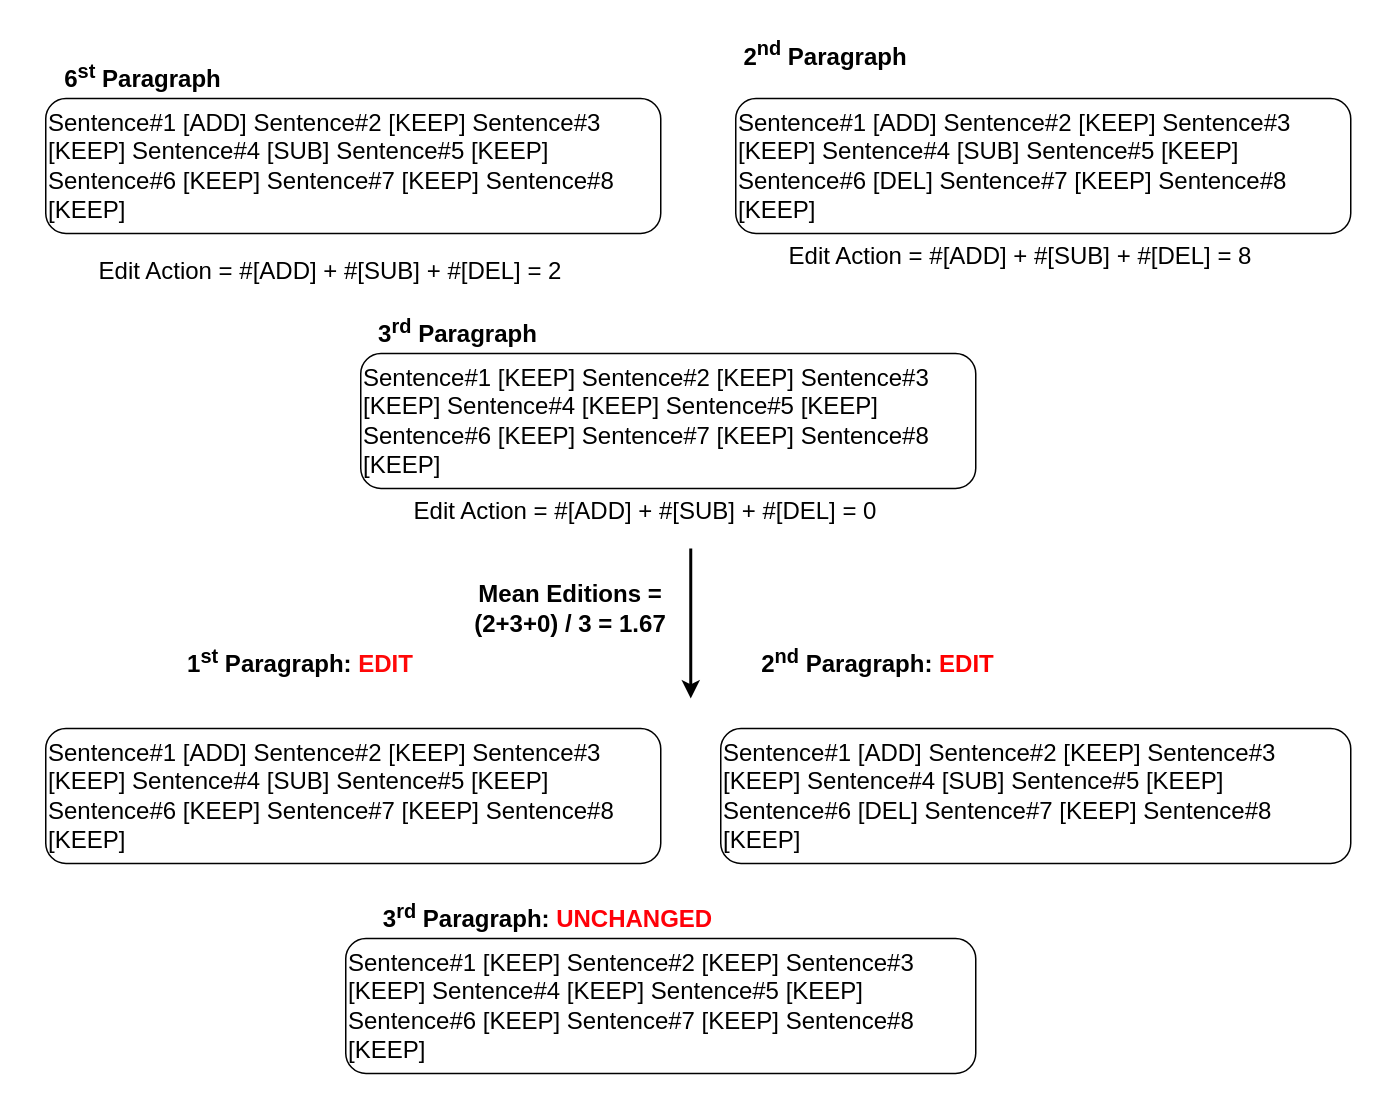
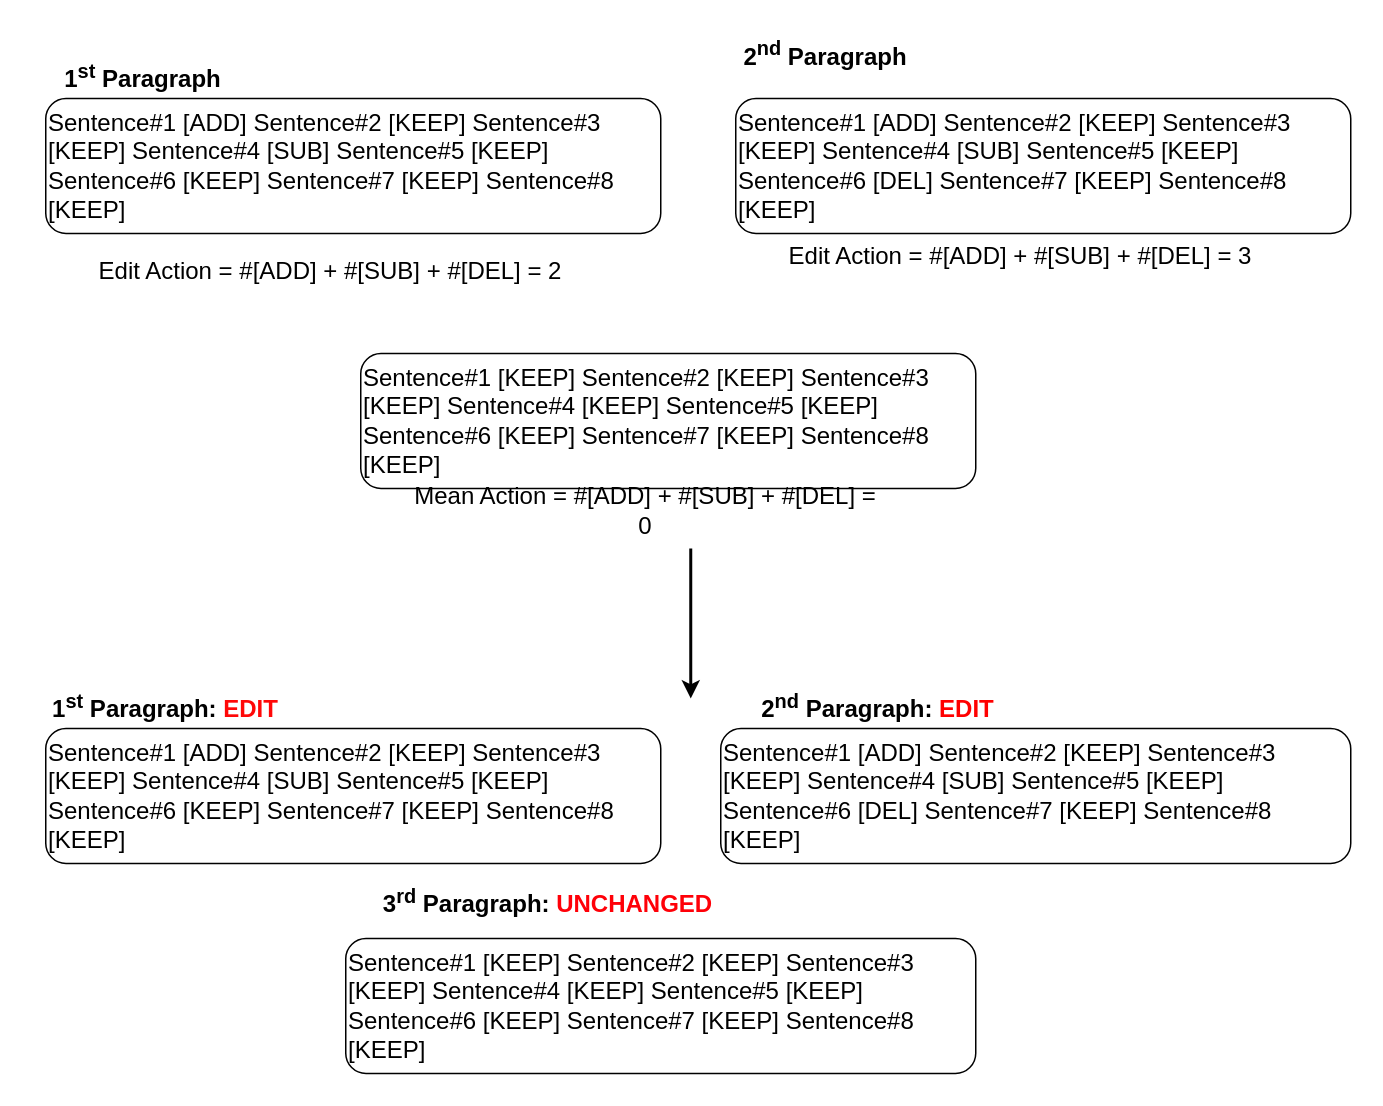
- <mxCell id="4" value="&lt;font style=&quot;font-size: 16px;&quot;&gt;6&lt;sup&gt;st&lt;/sup&gt; Paragraph&lt;/font&gt;" style="text;html=1;strokeColor=none;fillColor=none;align=center;verticalAlign=middle;whiteSpace=wrap;rounded=0;fontStyle=1" parent="1" vertex="1"><mxGeometry x="30" y="35" width="130" height="30" as="geometry" /></mxCell>
+ <mxCell id="4" value="&lt;font style=&quot;font-size: 16px;&quot;&gt;1&lt;sup&gt;st&lt;/sup&gt; Paragraph&lt;/font&gt;" style="text;html=1;strokeColor=none;fillColor=none;align=center;verticalAlign=middle;whiteSpace=wrap;rounded=0;fontStyle=1" parent="1" vertex="1"><mxGeometry x="30" y="35" width="130" height="30" as="geometry" /></mxCell>
- <mxCell id="6" value="&lt;font style=&quot;font-size: 16px;&quot;&gt;Edit Action = #[ADD] + #[SUB] + #[DEL] = 8&lt;/font&gt;" style="text;html=1;strokeColor=none;fillColor=none;align=center;verticalAlign=middle;whiteSpace=wrap;rounded=0;" parent="1" vertex="1"><mxGeometry x="520" y="155" width="320" height="30" as="geometry" /></mxCell>
+ <mxCell id="6" value="&lt;font style=&quot;font-size: 16px;&quot;&gt;Edit Action = #[ADD] + #[SUB] + #[DEL] = 3&lt;/font&gt;" style="text;html=1;strokeColor=none;fillColor=none;align=center;verticalAlign=middle;whiteSpace=wrap;rounded=0;" parent="1" vertex="1"><mxGeometry x="520" y="155" width="320" height="30" as="geometry" /></mxCell>
- <mxCell id="10" value="&lt;font style=&quot;font-size: 16px;&quot;&gt;3&lt;sup&gt;rd&lt;/sup&gt; Paragraph&lt;/font&gt;" style="text;html=1;strokeColor=none;fillColor=none;align=center;verticalAlign=middle;whiteSpace=wrap;rounded=0;fontStyle=1" parent="1" vertex="1"><mxGeometry x="240" y="205" width="130" height="30" as="geometry" /></mxCell>
- <mxCell id="9" value="&lt;font style=&quot;font-size: 16px;&quot;&gt;Edit Action = #[ADD] + #[SUB] + #[DEL] = 0&lt;/font&gt;" style="text;html=1;strokeColor=none;fillColor=none;align=center;verticalAlign=middle;whiteSpace=wrap;rounded=0;" parent="1" vertex="1"><mxGeometry x="270" y="325" width="320" height="30" as="geometry" /></mxCell>
+ <mxCell id="9" value="&lt;font style=&quot;font-size: 16px;&quot;&gt;Mean Action = #[ADD] + #[SUB] + #[DEL] = 0&lt;/font&gt;" style="text;html=1;strokeColor=none;fillColor=none;align=center;verticalAlign=middle;whiteSpace=wrap;rounded=0;" parent="1" vertex="1"><mxGeometry x="270" y="325" width="320" height="30" as="geometry" /></mxCell>
- <mxCell id="11" value="&lt;font style=&quot;font-size: 16px;&quot;&gt;Mean Editions = &lt;br&gt;(2+3+0) / 3 = 1.67&lt;/font&gt;" style="text;html=1;strokeColor=none;fillColor=none;align=center;verticalAlign=middle;whiteSpace=wrap;rounded=0;fontStyle=1" parent="1" vertex="1"><mxGeometry x="280" y="395" width="200" height="20" as="geometry" /></mxCell>
- <mxCell id="13" value="&lt;font style=&quot;font-size: 16px;&quot;&gt;1&lt;sup&gt;st&lt;/sup&gt; Paragraph: &lt;font style=&quot;font-size: 16px;&quot; color=&quot;#ff0808&quot;&gt;EDIT&lt;/font&gt;&lt;/font&gt;" style="text;html=1;strokeColor=none;fillColor=none;align=center;verticalAlign=middle;whiteSpace=wrap;rounded=0;fontStyle=1" parent="1" vertex="1"><mxGeometry x="110" y="425" width="180" height="30" as="geometry" /></mxCell>
+ <mxCell id="13" value="&lt;font style=&quot;font-size: 16px;&quot;&gt;1&lt;sup&gt;st&lt;/sup&gt; Paragraph: &lt;font style=&quot;font-size: 16px;&quot; color=&quot;#ff0808&quot;&gt;EDIT&lt;/font&gt;&lt;/font&gt;" style="text;html=1;strokeColor=none;fillColor=none;align=center;verticalAlign=middle;whiteSpace=wrap;rounded=0;fontStyle=1" parent="1" vertex="1"><mxGeometry x="20" y="455" width="180" height="30" as="geometry" /></mxCell>
- <mxCell id="15" value="&lt;font style=&quot;font-size: 16px;&quot;&gt;2&lt;sup&gt;nd&lt;/sup&gt; Paragraph: &lt;font style=&quot;font-size: 16px;&quot; color=&quot;#ff0000&quot;&gt;EDIT&lt;/font&gt;&lt;/font&gt;" style="text;html=1;strokeColor=none;fillColor=none;align=center;verticalAlign=middle;whiteSpace=wrap;rounded=0;fontStyle=1" parent="1" vertex="1"><mxGeometry x="490" y="425" width="190" height="30" as="geometry" /></mxCell>
+ <mxCell id="15" value="&lt;font style=&quot;font-size: 16px;&quot;&gt;2&lt;sup&gt;nd&lt;/sup&gt; Paragraph: &lt;font style=&quot;font-size: 16px;&quot; color=&quot;#ff0000&quot;&gt;EDIT&lt;/font&gt;&lt;/font&gt;" style="text;html=1;strokeColor=none;fillColor=none;align=center;verticalAlign=middle;whiteSpace=wrap;rounded=0;fontStyle=1" parent="1" vertex="1"><mxGeometry x="490" y="455" width="190" height="30" as="geometry" /></mxCell>
- <mxCell id="17" value="&lt;font style=&quot;font-size: 16px;&quot;&gt;3&lt;sup&gt;rd&lt;/sup&gt; Paragraph: &lt;font style=&quot;font-size: 16px;&quot; color=&quot;#ff0008&quot;&gt;UNCHANGED&lt;/font&gt;&lt;/font&gt;" style="text;html=1;strokeColor=none;fillColor=none;align=center;verticalAlign=middle;whiteSpace=wrap;rounded=0;fontStyle=1" parent="1" vertex="1"><mxGeometry x="230" y="595" width="270" height="30" as="geometry" /></mxCell>
+ <mxCell id="17" value="&lt;font style=&quot;font-size: 16px;&quot;&gt;3&lt;sup&gt;rd&lt;/sup&gt; Paragraph: &lt;font style=&quot;font-size: 16px;&quot; color=&quot;#ff0008&quot;&gt;UNCHANGED&lt;/font&gt;&lt;/font&gt;" style="text;html=1;strokeColor=none;fillColor=none;align=center;verticalAlign=middle;whiteSpace=wrap;rounded=0;fontStyle=1" parent="1" vertex="1"><mxGeometry x="230" y="585" width="270" height="30" as="geometry" /></mxCell>
